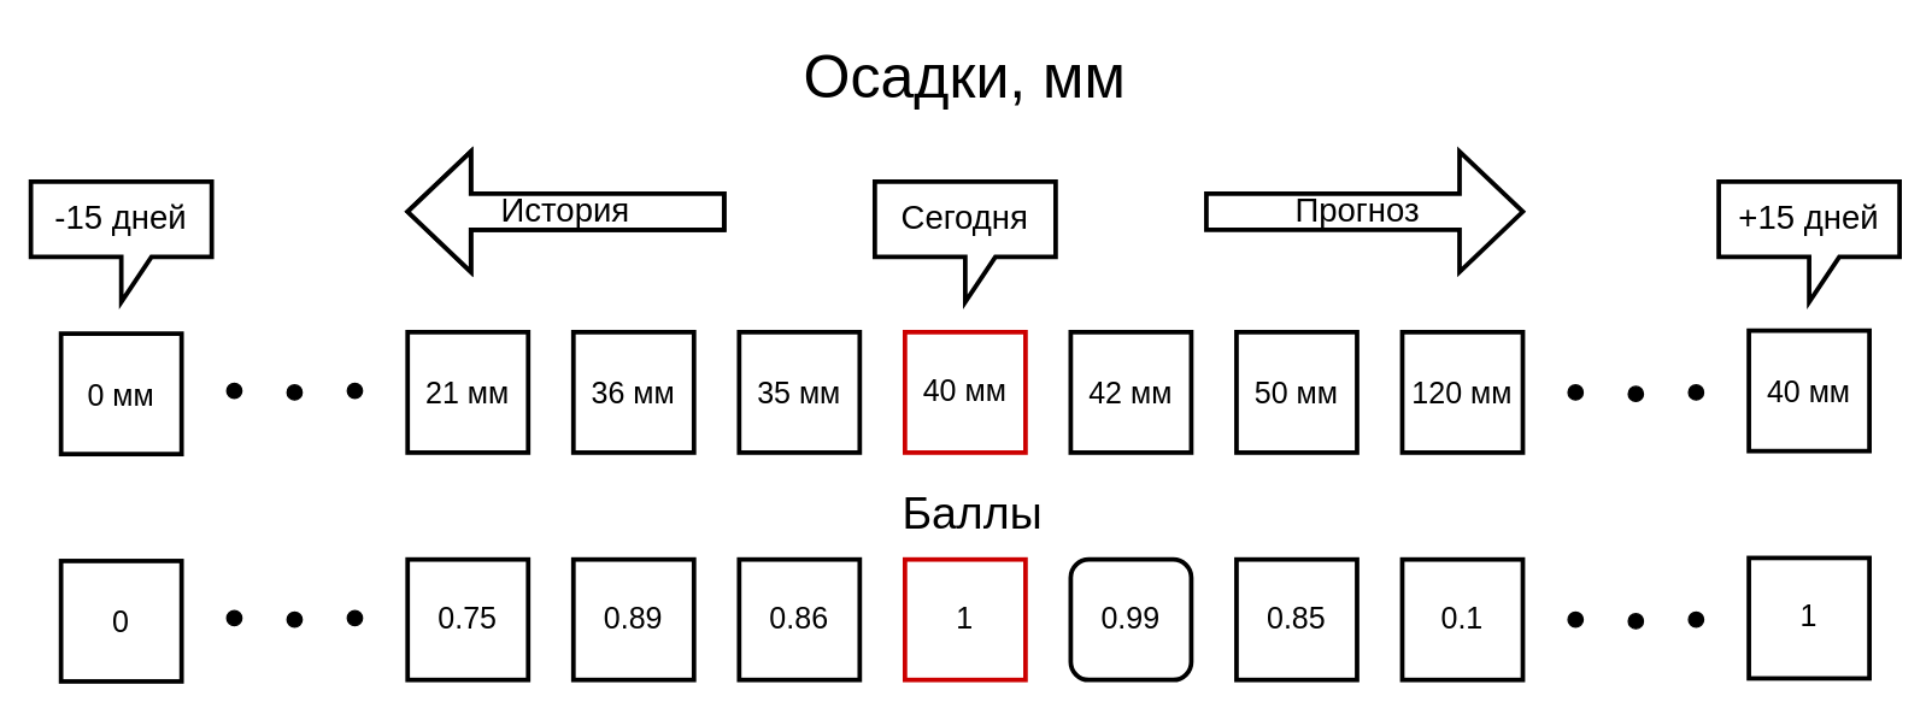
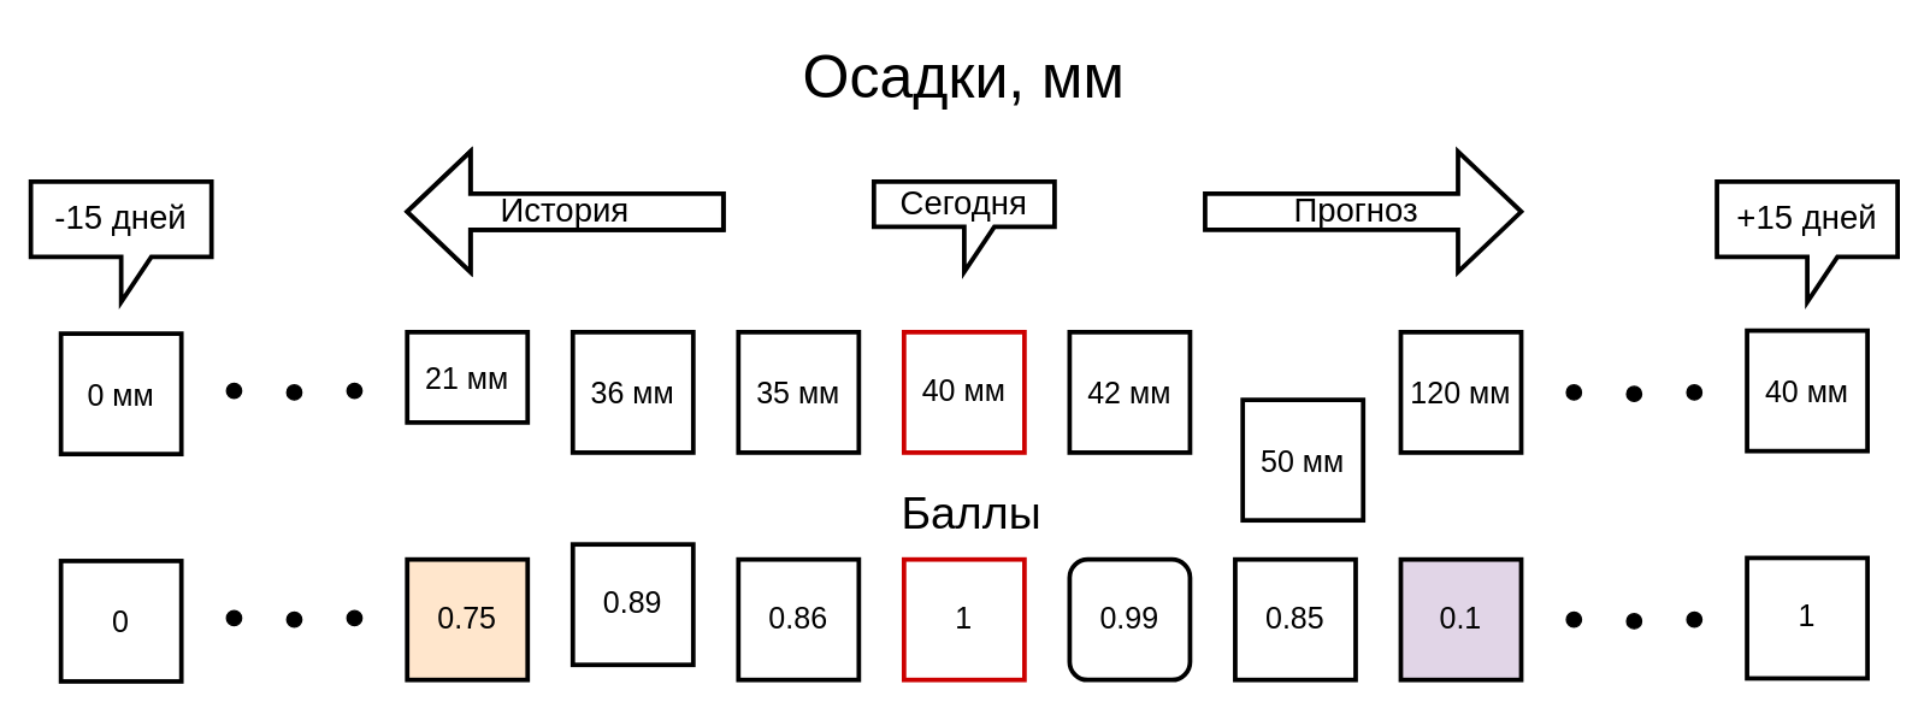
- <mxCell id="9" value="&lt;font style=&quot;font-size: 22px&quot;&gt;Сегодня&lt;/font&gt;" style="shape=callout;whiteSpace=wrap;html=1;perimeter=calloutPerimeter;strokeWidth=3;" parent="1" vertex="1"><mxGeometry x="580" y="120" width="120" height="80" as="geometry" /></mxCell>
+ <mxCell id="9" value="&lt;font style=&quot;font-size: 22px&quot;&gt;Сегодня&lt;/font&gt;" style="shape=callout;whiteSpace=wrap;html=1;perimeter=calloutPerimeter;strokeWidth=3;" parent="1" vertex="1"><mxGeometry x="580" y="120" width="120" height="60" as="geometry" /></mxCell>
- <mxCell id="6" value="&lt;span style=&quot;font-size: 20px&quot;&gt;21 мм&lt;/span&gt;&lt;sup&gt;&lt;br&gt;&lt;/sup&gt;" style="whiteSpace=wrap;html=1;aspect=fixed;strokeWidth=3;" parent="1" vertex="1"><mxGeometry x="270" y="220" width="80" height="80" as="geometry" /></mxCell>
+ <mxCell id="6" value="&lt;span style=&quot;font-size: 20px&quot;&gt;21 мм&lt;/span&gt;&lt;sup&gt;&lt;br&gt;&lt;/sup&gt;" style="whiteSpace=wrap;html=1;aspect=fixed;strokeWidth=3;" parent="1" vertex="1"><mxGeometry x="270" y="220" width="80" height="60" as="geometry" /></mxCell>
- <mxCell id="4" value="&lt;span style=&quot;font-size: 20px&quot;&gt;50 мм&lt;/span&gt;&lt;sup&gt;&lt;br&gt;&lt;/sup&gt;" style="whiteSpace=wrap;html=1;aspect=fixed;strokeWidth=3;" parent="1" vertex="1"><mxGeometry x="820" y="220" width="80" height="80" as="geometry" /></mxCell>
+ <mxCell id="4" value="&lt;span style=&quot;font-size: 20px&quot;&gt;50 мм&lt;/span&gt;&lt;sup&gt;&lt;br&gt;&lt;/sup&gt;" style="whiteSpace=wrap;html=1;aspect=fixed;strokeWidth=3;" parent="1" vertex="1"><mxGeometry x="825" y="265" width="80" height="80" as="geometry" /></mxCell>
- <mxCell id="24" value="&lt;sup&gt;&lt;span style=&quot;font-size: 20px&quot;&gt;0.75&lt;/span&gt;&lt;br&gt;&lt;/sup&gt;" style="whiteSpace=wrap;html=1;aspect=fixed;strokeWidth=3;" parent="1" vertex="1"><mxGeometry x="270" y="371" width="80" height="80" as="geometry" /></mxCell>
+ <mxCell id="24" value="&lt;sup&gt;&lt;span style=&quot;font-size: 20px&quot;&gt;0.75&lt;/span&gt;&lt;br&gt;&lt;/sup&gt;" style="whiteSpace=wrap;html=1;aspect=fixed;strokeWidth=3;fillColor=#ffe6cc;" parent="1" vertex="1"><mxGeometry x="270" y="371" width="80" height="80" as="geometry" /></mxCell>
- <mxCell id="25" value="&lt;sup&gt;&lt;span style=&quot;font-size: 20px&quot;&gt;0.89&lt;/span&gt;&lt;br&gt;&lt;/sup&gt;" style="whiteSpace=wrap;html=1;aspect=fixed;strokeWidth=3;" parent="1" vertex="1"><mxGeometry x="380" y="371" width="80" height="80" as="geometry" /></mxCell>
+ <mxCell id="25" value="&lt;sup&gt;&lt;span style=&quot;font-size: 20px&quot;&gt;0.89&lt;/span&gt;&lt;br&gt;&lt;/sup&gt;" style="whiteSpace=wrap;html=1;aspect=fixed;strokeWidth=3;" parent="1" vertex="1"><mxGeometry x="380" y="361" width="80" height="80" as="geometry" /></mxCell>
- <mxCell id="23" value="&lt;sup&gt;&lt;span style=&quot;font-size: 20px&quot;&gt;0.1&lt;/span&gt;&lt;br&gt;&lt;/sup&gt;" style="whiteSpace=wrap;html=1;aspect=fixed;strokeWidth=3;" parent="1" vertex="1"><mxGeometry x="930" y="371" width="80" height="80" as="geometry" /></mxCell>
+ <mxCell id="23" value="&lt;sup&gt;&lt;span style=&quot;font-size: 20px&quot;&gt;0.1&lt;/span&gt;&lt;br&gt;&lt;/sup&gt;" style="whiteSpace=wrap;html=1;aspect=fixed;strokeWidth=3;fillColor=#e1d5e7;" parent="1" vertex="1"><mxGeometry x="930" y="371" width="80" height="80" as="geometry" /></mxCell>
